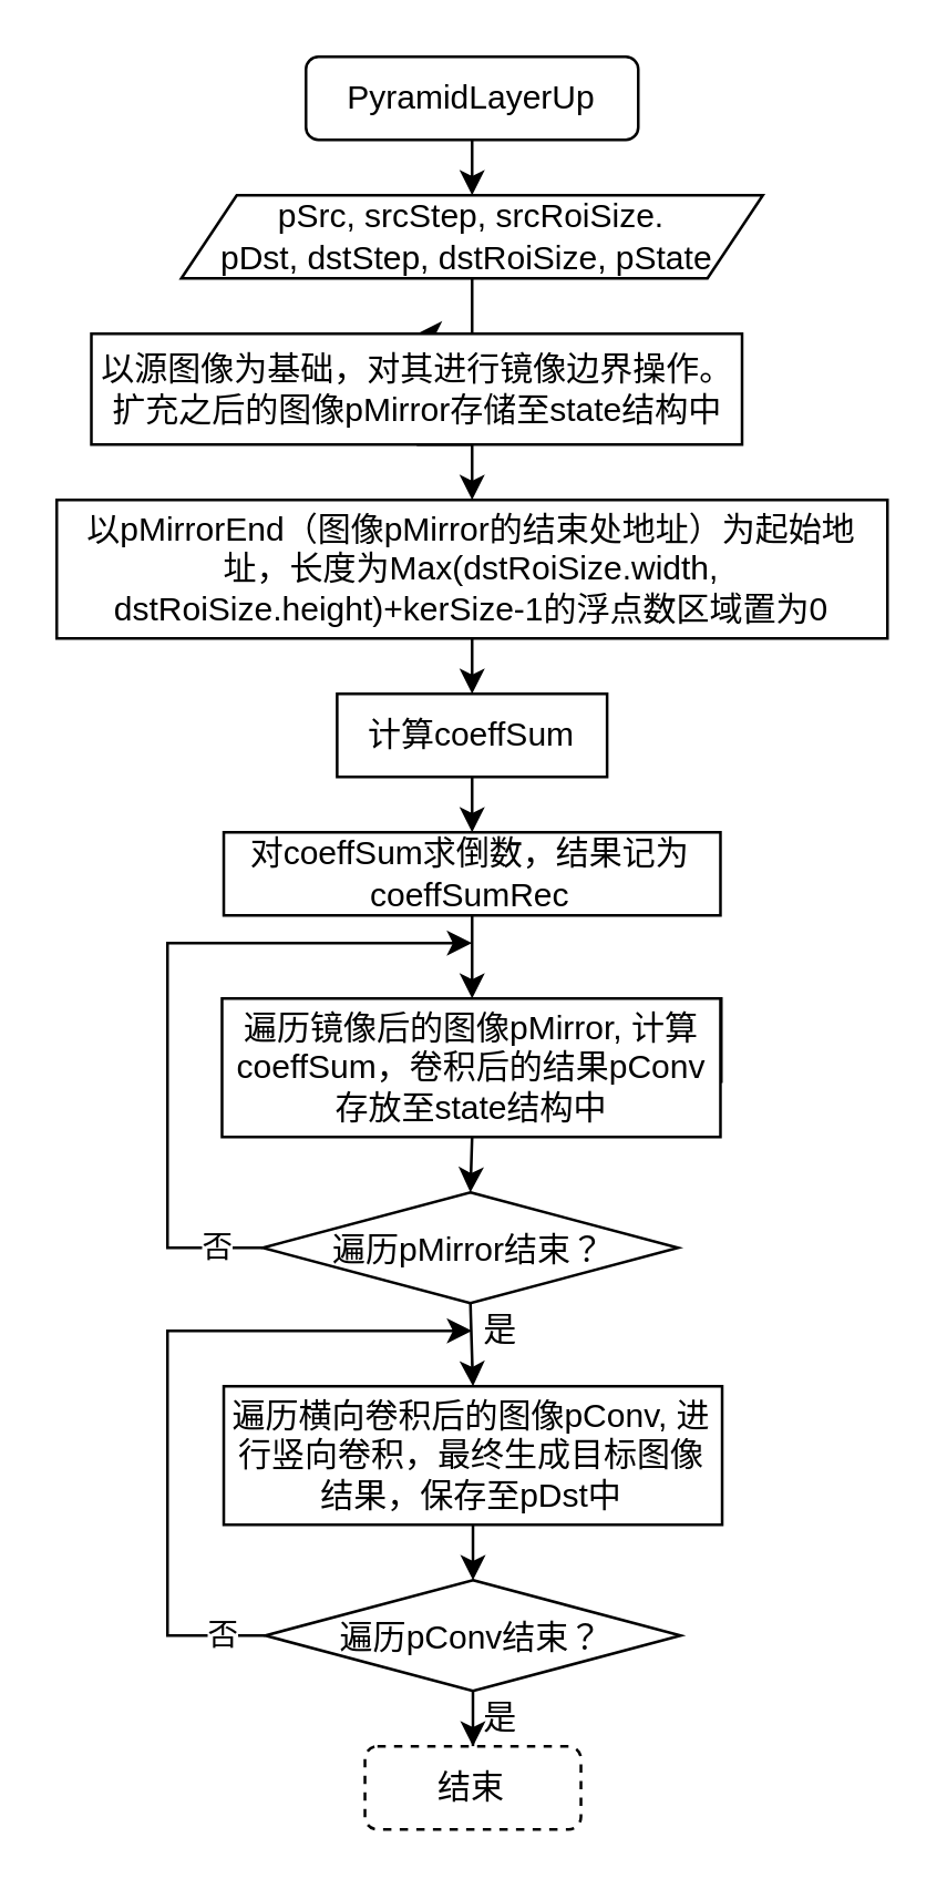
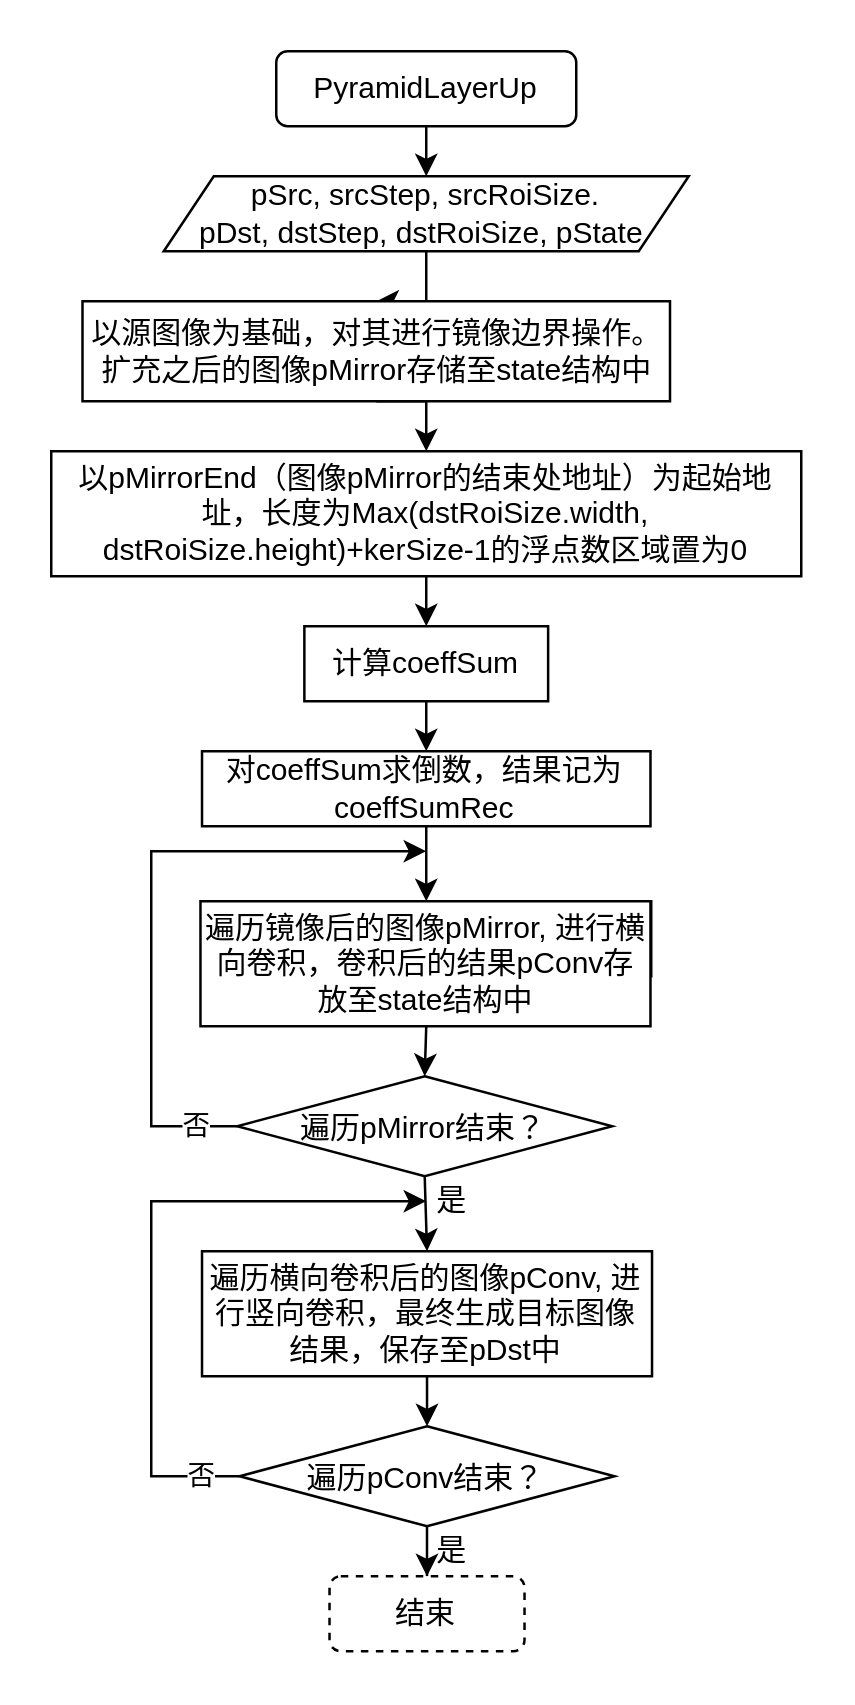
- <mxCell id="19" value="遍历镜像后的图像pMirror, 计算coeffSum，卷积后的结果pConv存放至state结构中" style="rounded=0;whiteSpace=wrap;html=1;" vertex="1" parent="1"><mxGeometry x="79.69" y="360" width="180" height="50" as="geometry" /></mxCell>
+ <mxCell id="19" value="遍历镜像后的图像pMirror, 进行横向卷积，卷积后的结果pConv存放至state结构中" style="rounded=0;whiteSpace=wrap;html=1;" vertex="1" parent="1"><mxGeometry x="79.69" y="360" width="180" height="50" as="geometry" /></mxCell>
